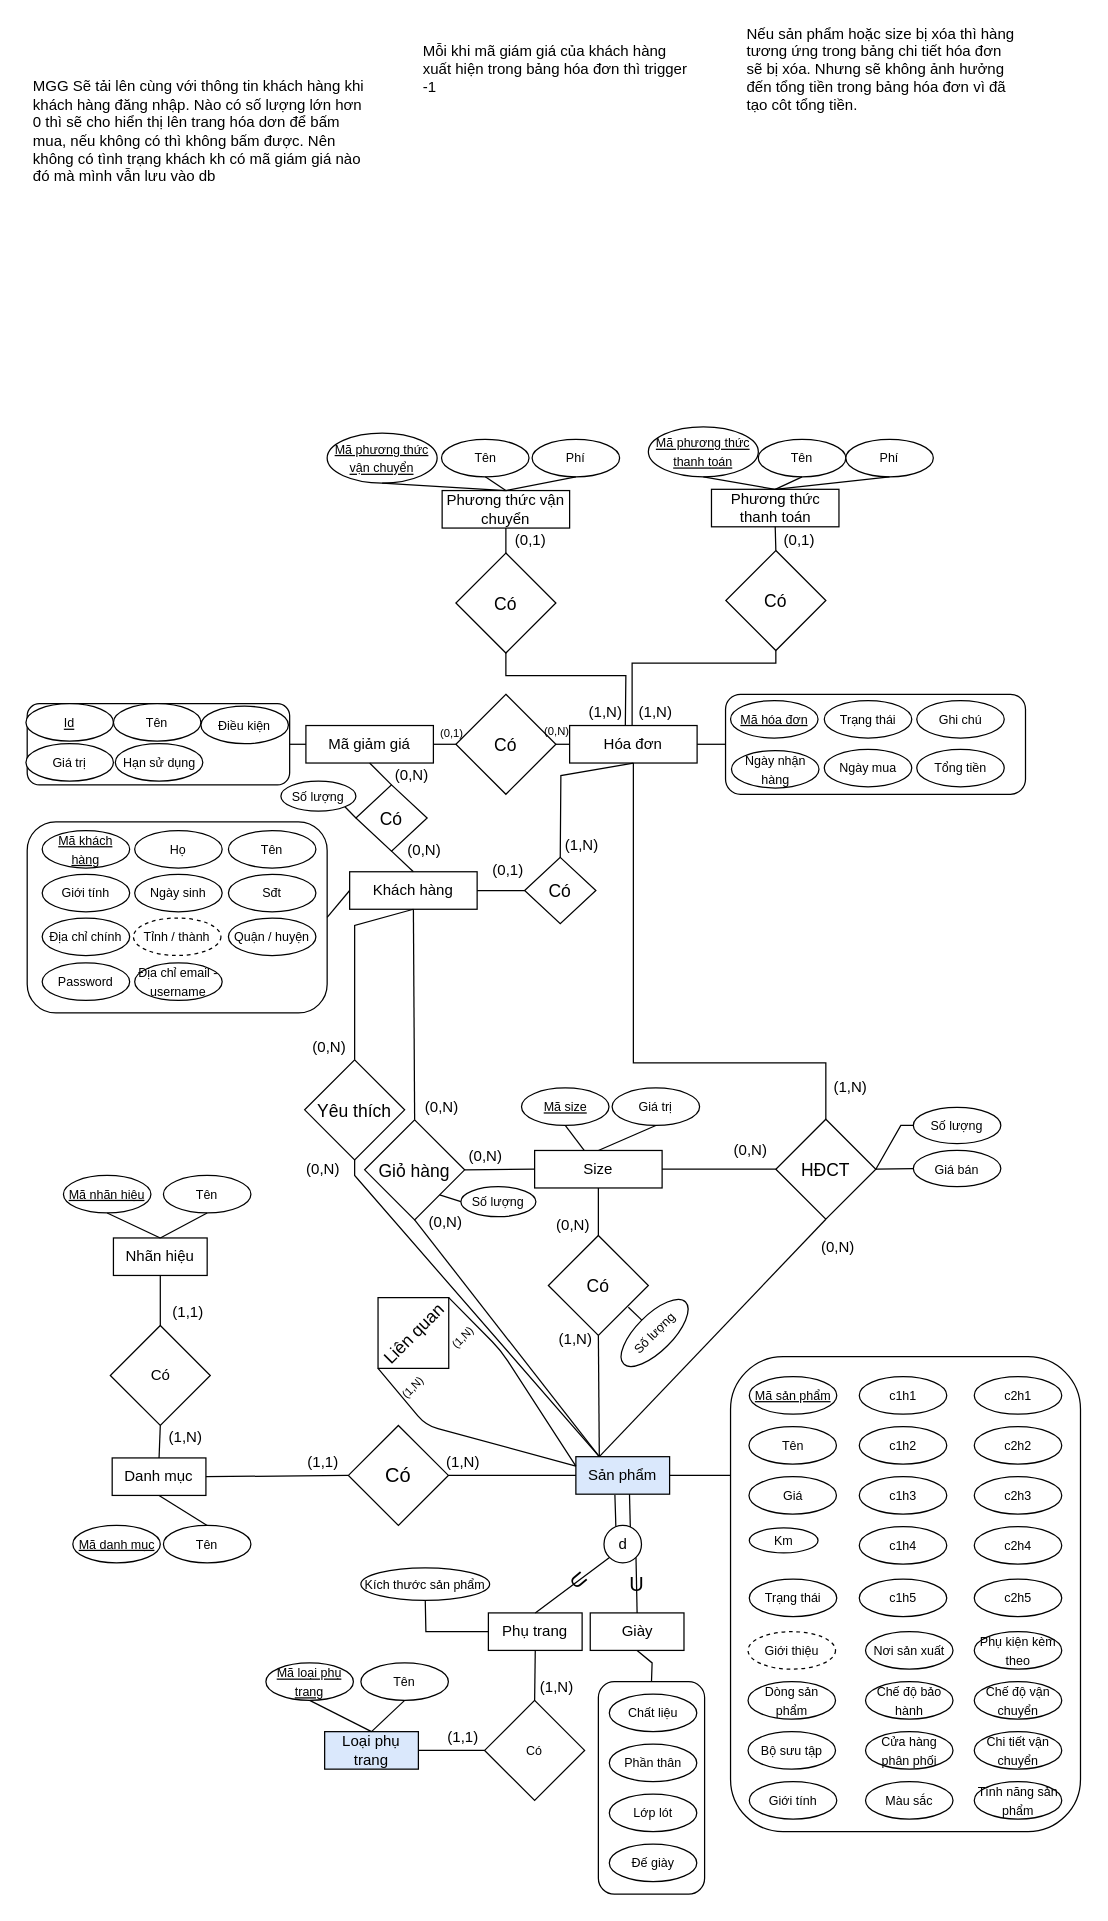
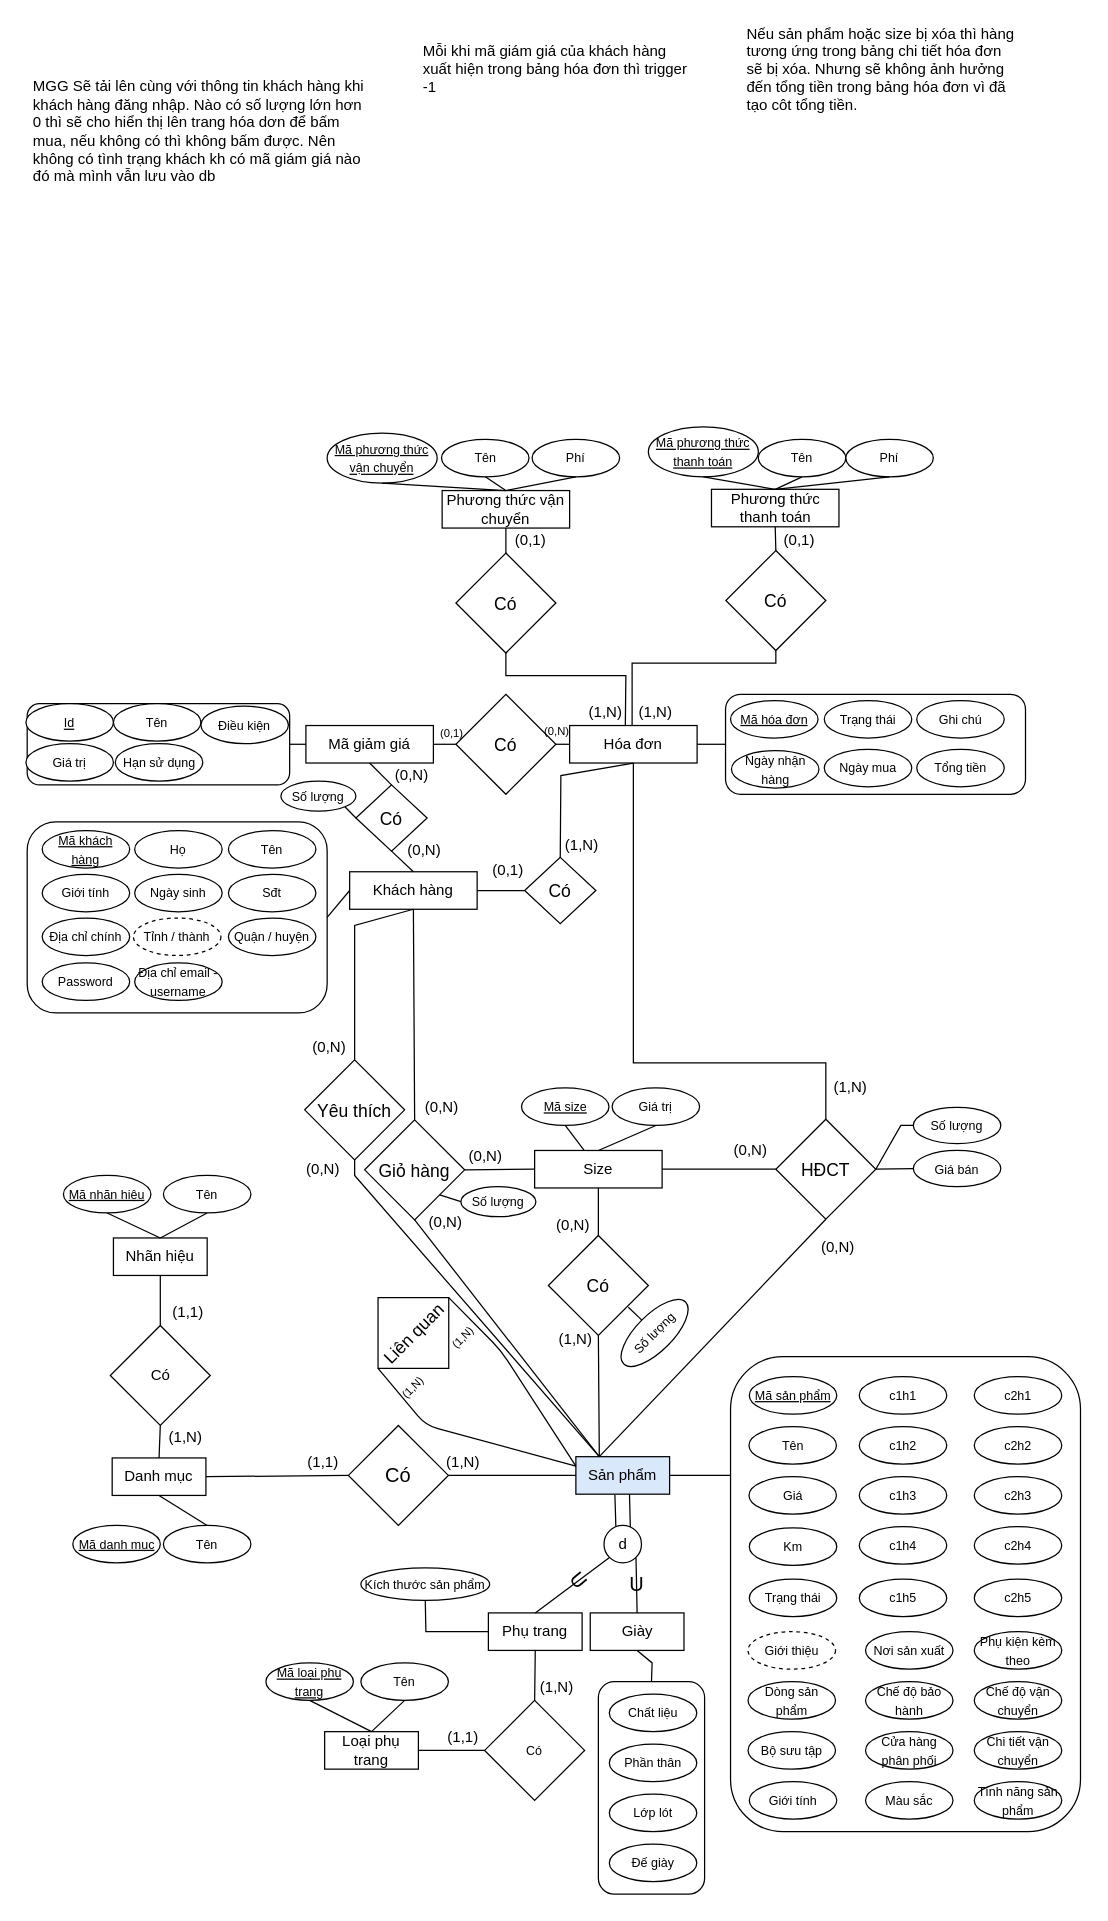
- <mxCell id="97" value="&lt;font size=&quot;1&quot;&gt;Km&lt;/font&gt;" style="ellipse;whiteSpace=wrap;html=1;" parent="1" vertex="1"><mxGeometry x="598.75" y="1222" width="55" height="20" as="geometry" /></mxCell>
+ <mxCell id="97" value="&lt;font size=&quot;1&quot;&gt;Km&lt;/font&gt;" style="ellipse;whiteSpace=wrap;html=1;" parent="1" vertex="1"><mxGeometry x="598.75" y="1222" width="70" height="30" as="geometry" /></mxCell>
- <mxCell id="89" value="Loại phụ trang" style="rounded=0;whiteSpace=wrap;html=1;fillColor=#dae8fc;" parent="1" vertex="1"><mxGeometry x="259" y="1385" width="75" height="30" as="geometry" /></mxCell>
+ <mxCell id="89" value="Loại phụ trang" style="rounded=0;whiteSpace=wrap;html=1;" parent="1" vertex="1"><mxGeometry x="259" y="1385" width="75" height="30" as="geometry" /></mxCell>
